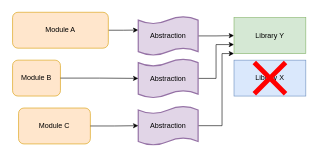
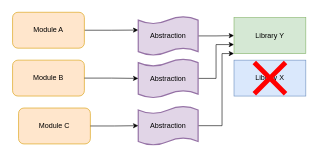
- <mxCell id="3" value="Module A" style="rounded=1;whiteSpace=wrap;html=1;fillColor=#ffe6cc;strokeColor=#d79b00;" parent="1" vertex="1"><mxGeometry x="20" y="20" width="160" height="60" as="geometry" /></mxCell>
+ <mxCell id="3" value="Module A" style="rounded=1;whiteSpace=wrap;html=1;fillColor=#ffe6cc;strokeColor=#d79b00;" parent="1" vertex="1"><mxGeometry x="20" y="20" width="120" height="60" as="geometry" /></mxCell>
- <mxCell id="4" value="Module B" style="rounded=1;whiteSpace=wrap;html=1;fillColor=#ffe6cc;strokeColor=#d79b00;" parent="1" vertex="1"><mxGeometry x="20" y="100" width="80" height="60" as="geometry" /></mxCell>
+ <mxCell id="4" value="Module B" style="rounded=1;whiteSpace=wrap;html=1;fillColor=#ffe6cc;strokeColor=#d79b00;" parent="1" vertex="1"><mxGeometry x="20" y="100" width="120" height="60" as="geometry" /></mxCell>
